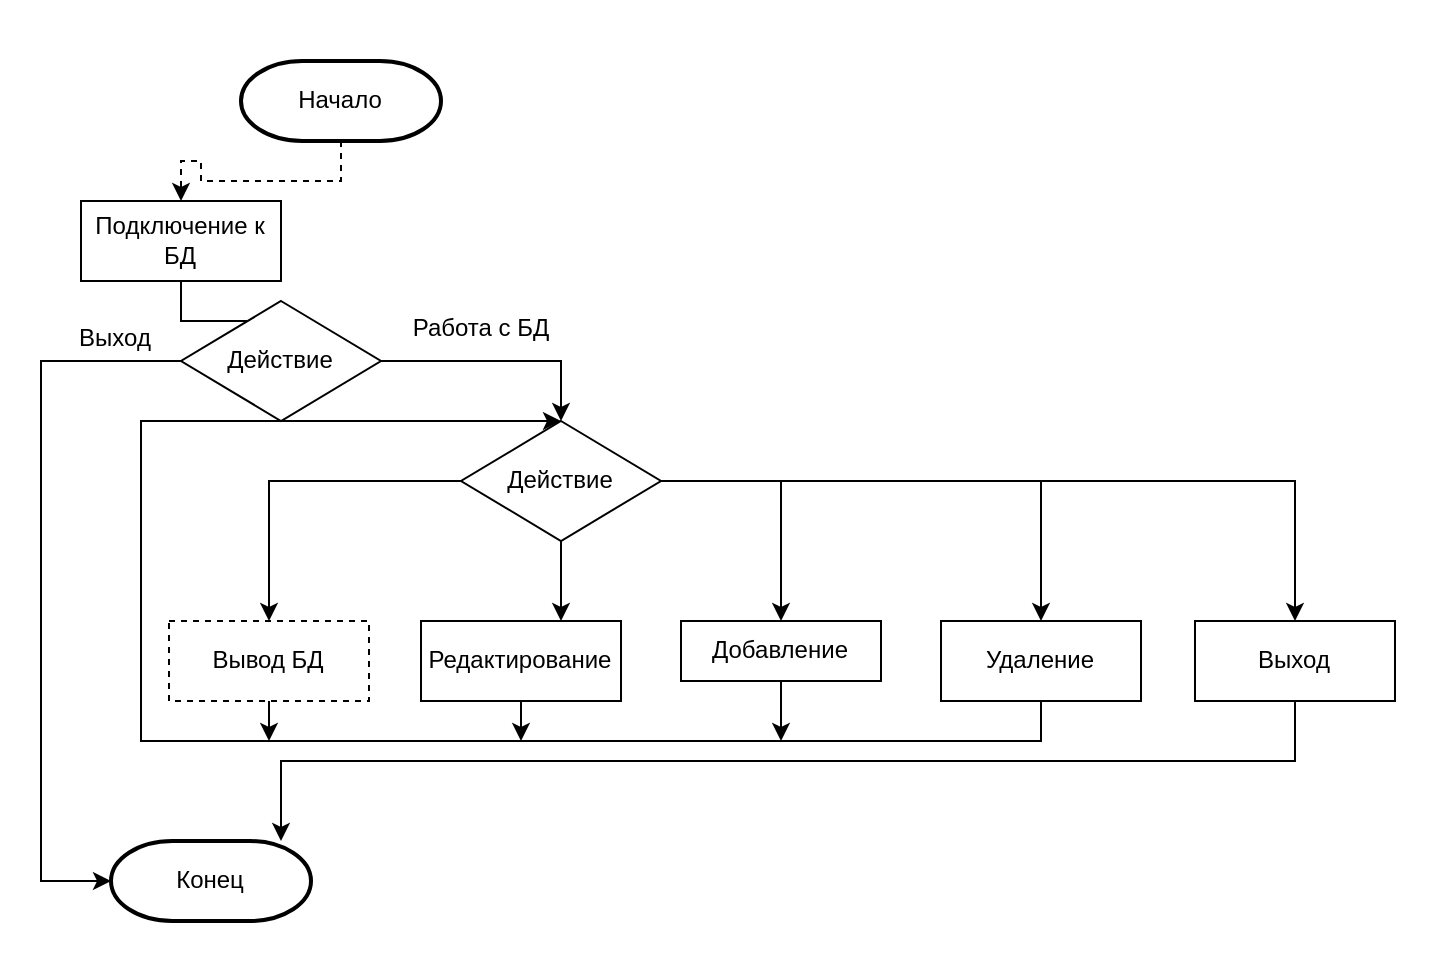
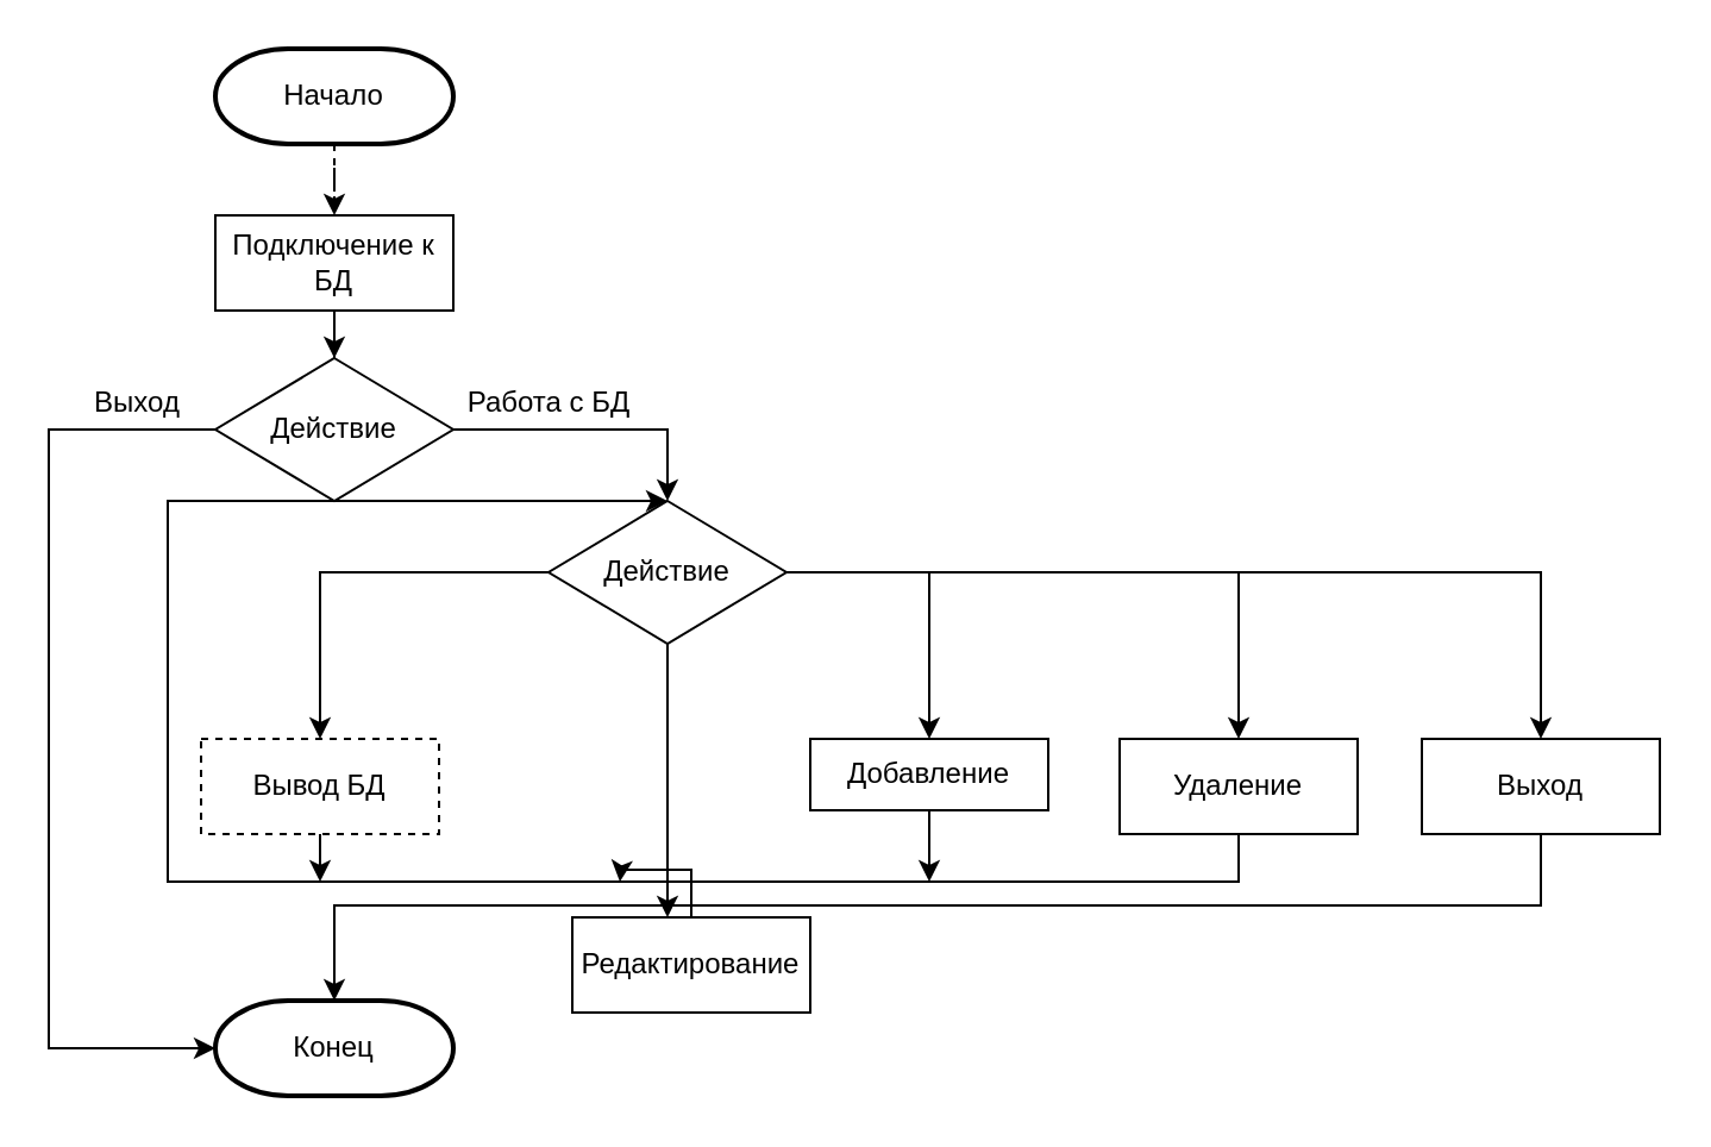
- <mxCell id="3" value="Начало" style="strokeWidth=2;html=1;shape=mxgraph.flowchart.terminator;whiteSpace=wrap;" vertex="1" parent="1"><mxGeometry x="120" y="30" width="100" height="40" as="geometry" /></mxCell>
+ <mxCell id="3" value="Начало" style="strokeWidth=2;html=1;shape=mxgraph.flowchart.terminator;whiteSpace=wrap;" vertex="1" parent="1"><mxGeometry x="90" y="20" width="100" height="40" as="geometry" /></mxCell>
- <mxCell id="6" value="Подключение к БД" style="rounded=0;whiteSpace=wrap;html=1;" vertex="1" parent="1"><mxGeometry x="40" y="100" width="100" height="40" as="geometry" /></mxCell>
+ <mxCell id="6" value="Подключение к БД" style="rounded=0;whiteSpace=wrap;html=1;" vertex="1" parent="1"><mxGeometry x="90" y="90" width="100" height="40" as="geometry" /></mxCell>
- <mxCell id="17" value="Работа с БД" style="text;html=1;align=center;verticalAlign=middle;resizable=0;points=[];autosize=1;" vertex="1" parent="1"><mxGeometry x="200" y="154" width="80" height="20" as="geometry" /></mxCell>
+ <mxCell id="17" value="Работа с БД" style="text;html=1;align=center;verticalAlign=middle;resizable=0;points=[];autosize=1;" vertex="1" parent="1"><mxGeometry x="190" y="159" width="80" height="20" as="geometry" /></mxCell>
- <mxCell id="21" value="Редактирование" style="rounded=0;whiteSpace=wrap;html=1;" vertex="1" parent="1"><mxGeometry x="210" y="310" width="100" height="40" as="geometry" /></mxCell>
+ <mxCell id="21" value="Редактирование" style="rounded=0;whiteSpace=wrap;html=1;" vertex="1" parent="1"><mxGeometry x="240" y="385" width="100" height="40" as="geometry" /></mxCell>
- <mxCell id="4" value="Конец" style="strokeWidth=2;html=1;shape=mxgraph.flowchart.terminator;whiteSpace=wrap;" vertex="1" parent="1"><mxGeometry x="55" y="420" width="100" height="40" as="geometry" /></mxCell>
+ <mxCell id="4" value="Конец" style="strokeWidth=2;html=1;shape=mxgraph.flowchart.terminator;whiteSpace=wrap;" vertex="1" parent="1"><mxGeometry x="90" y="420" width="100" height="40" as="geometry" /></mxCell>
